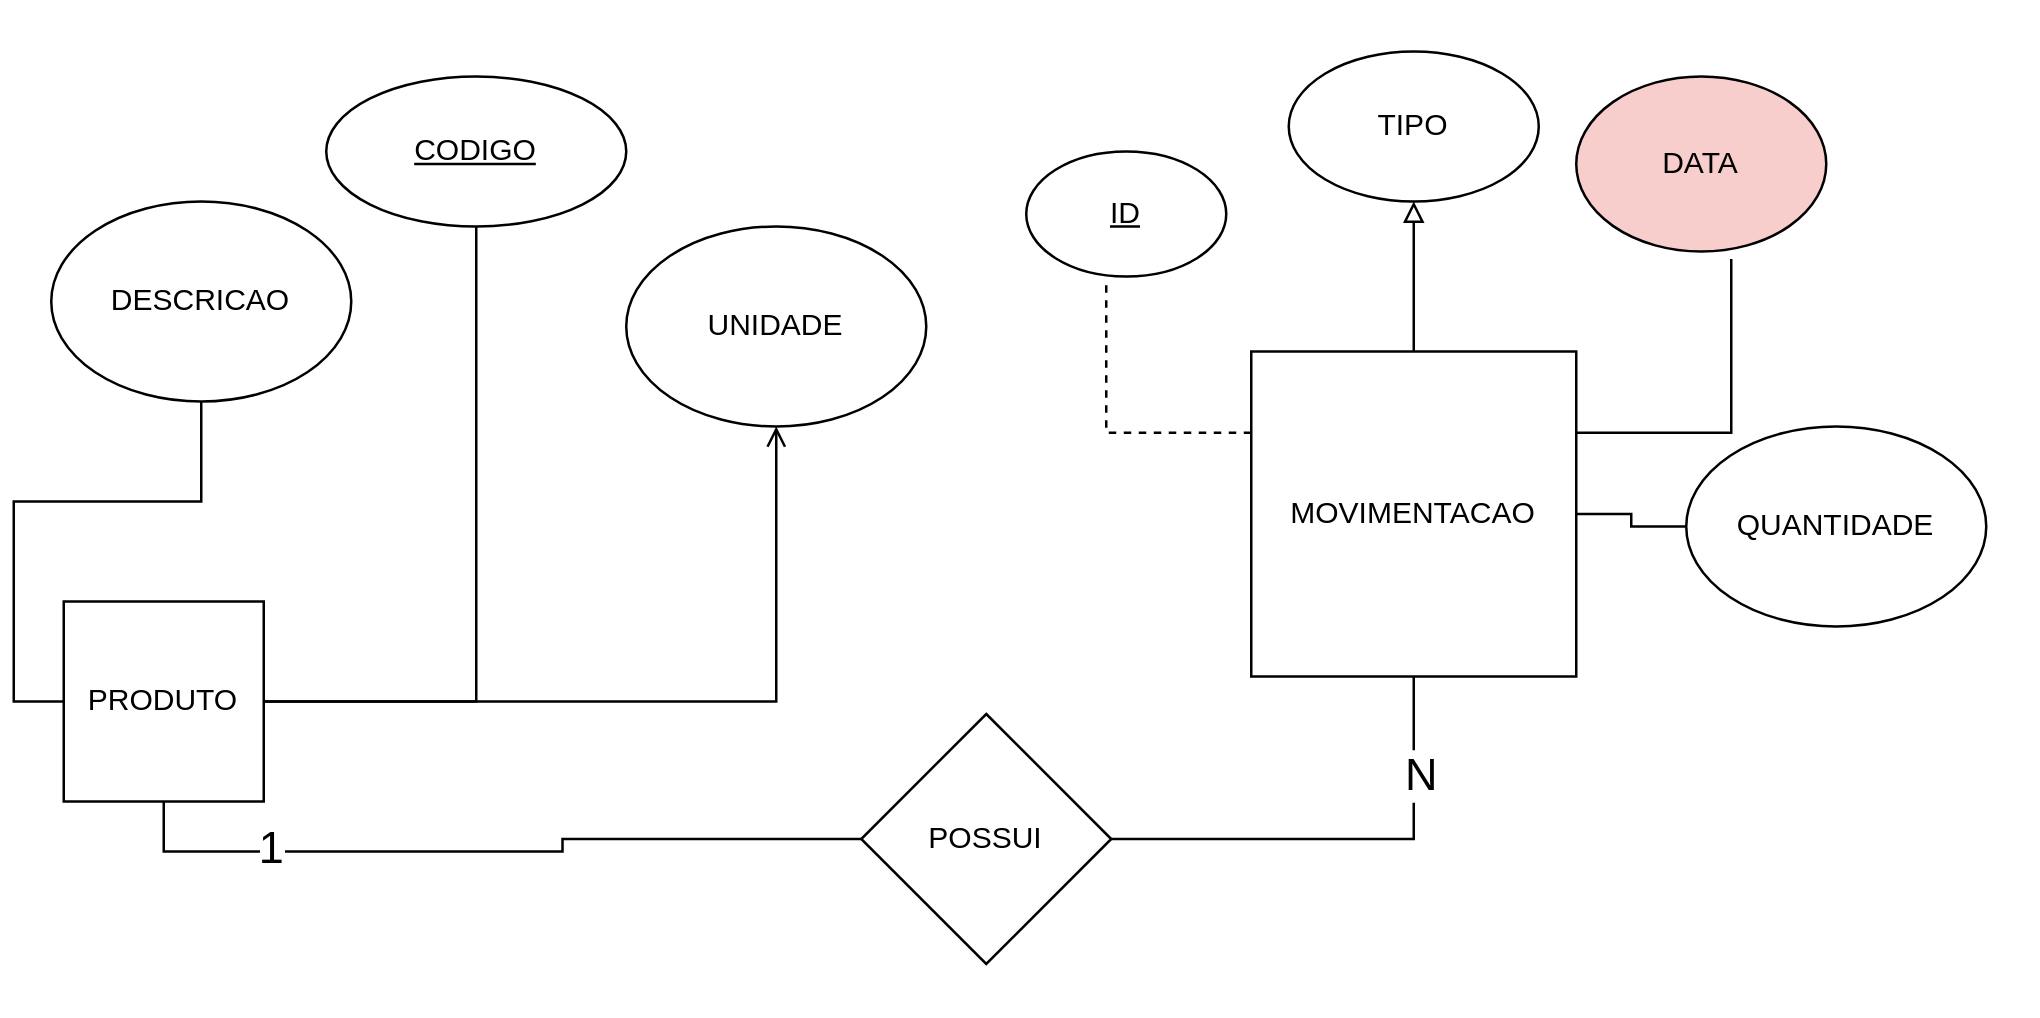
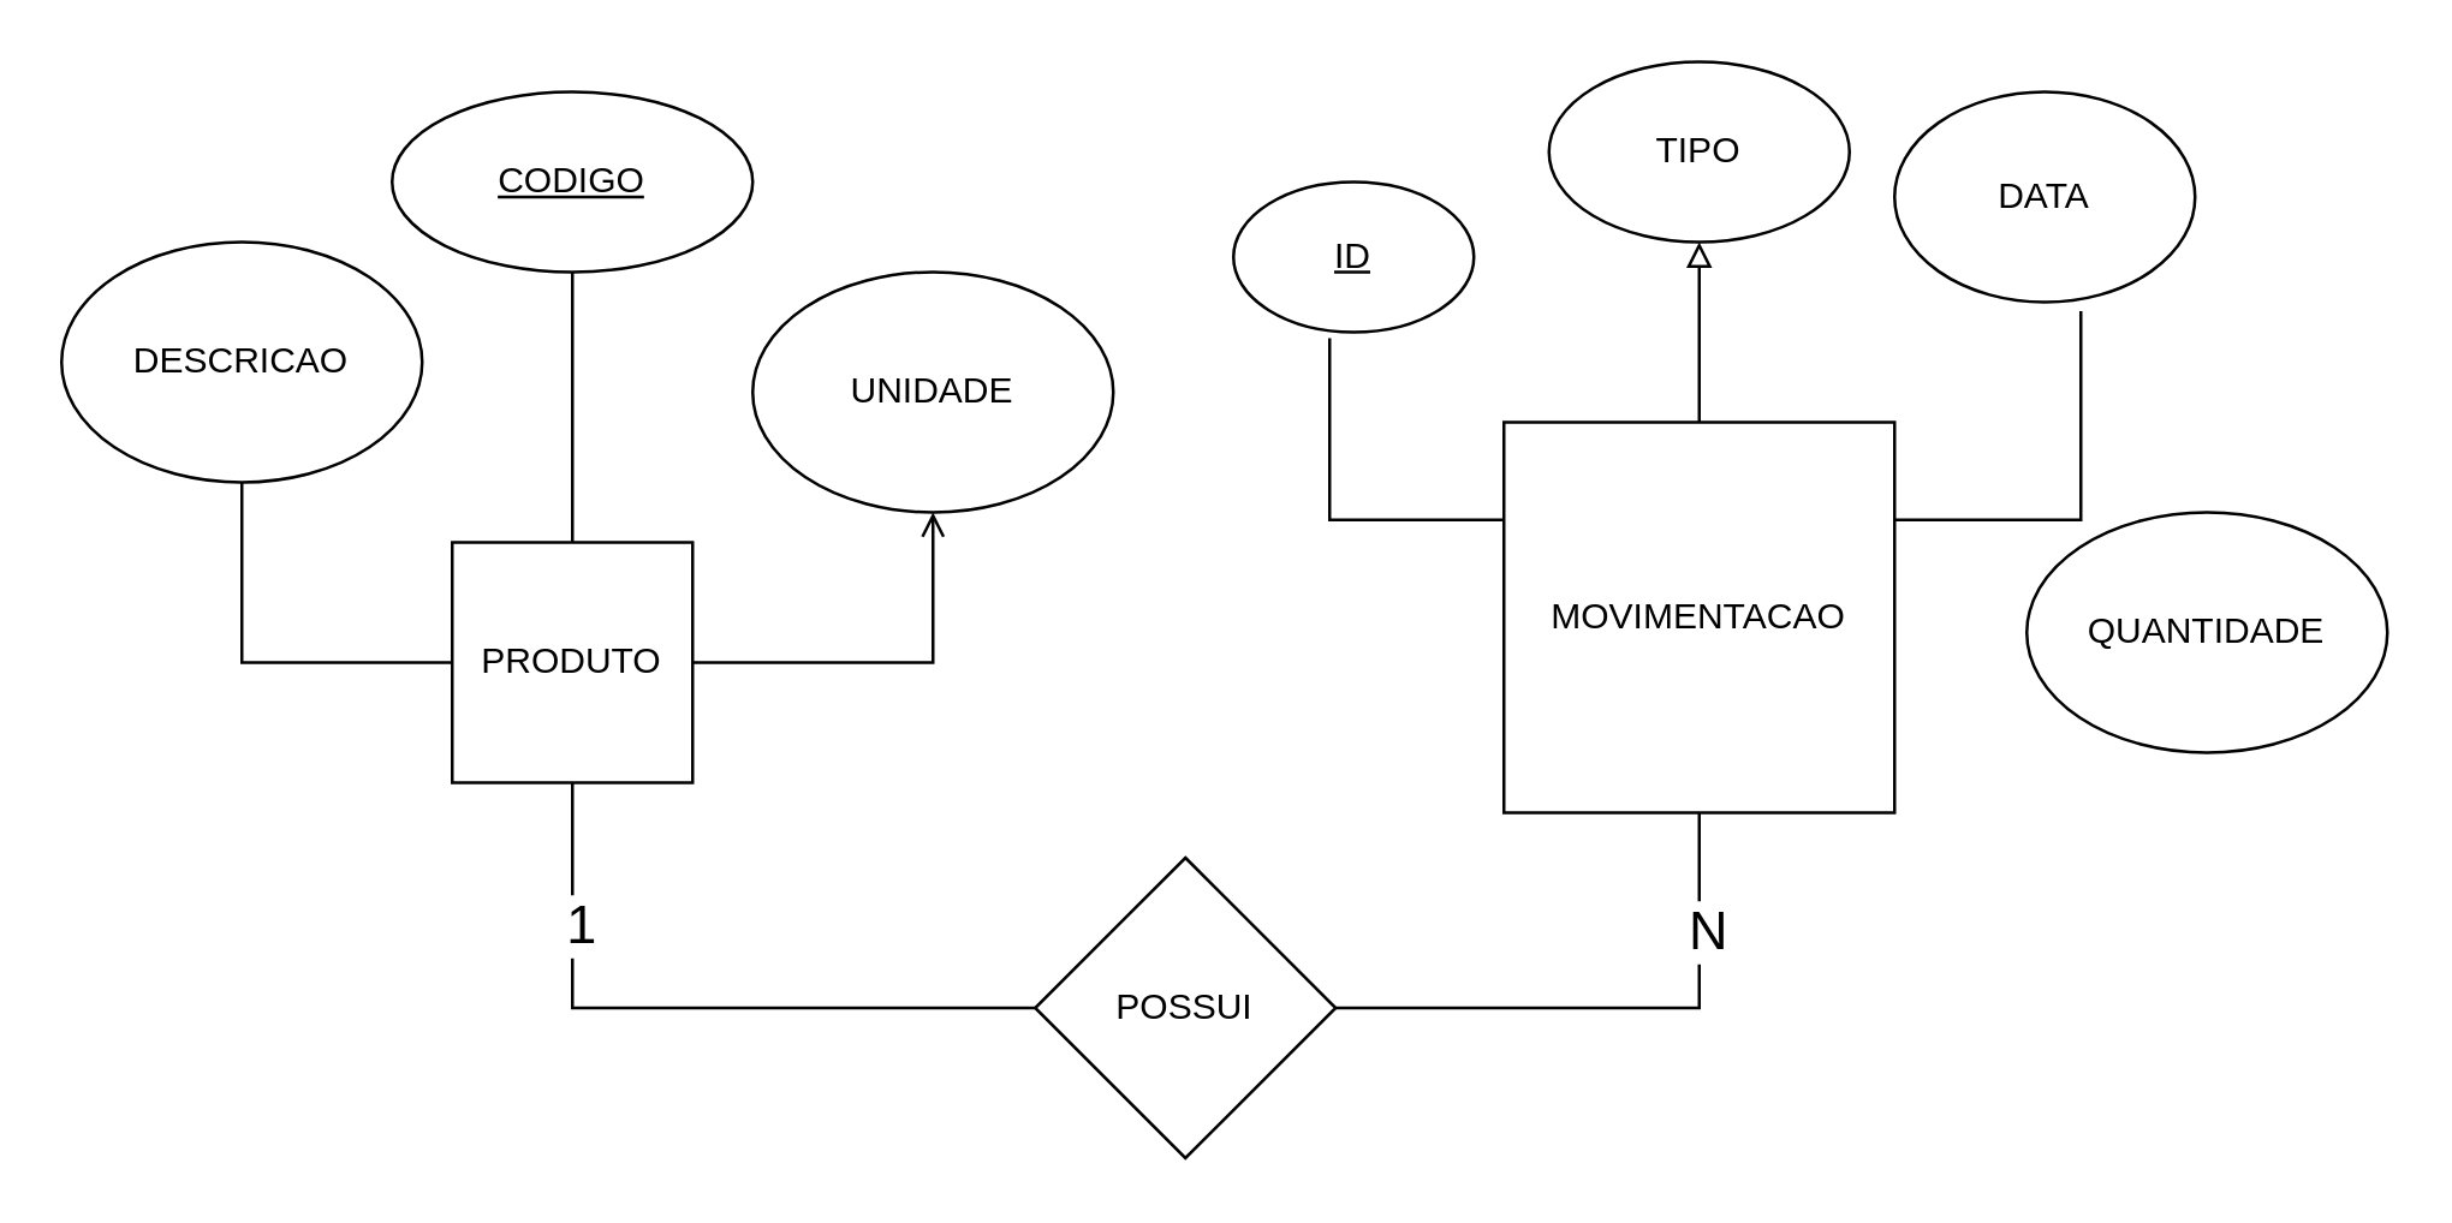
- <mxCell id="18" value="DATA" style="ellipse;whiteSpace=wrap;html=1;fillColor=#f8cecc;" vertex="1" parent="1"><mxGeometry x="630" y="30" width="100" height="70" as="geometry" /></mxCell>
+ <mxCell id="18" value="DATA" style="ellipse;whiteSpace=wrap;html=1;" vertex="1" parent="1"><mxGeometry x="630" y="30" width="100" height="70" as="geometry" /></mxCell>
- <mxCell id="13" style="edgeStyle=orthogonalEdgeStyle;rounded=0;orthogonalLoop=1;jettySize=auto;html=1;exitX=0;exitY=0.25;exitDx=0;exitDy=0;entryX=0.4;entryY=1.04;entryDx=0;entryDy=0;entryPerimeter=0;endArrow=none;endFill=0;dashed=1;" edge="1" parent="1" source="15" target="16"><mxGeometry relative="1" as="geometry" /></mxCell>
+ <mxCell id="13" style="edgeStyle=orthogonalEdgeStyle;rounded=0;orthogonalLoop=1;jettySize=auto;html=1;exitX=0;exitY=0.25;exitDx=0;exitDy=0;entryX=0.4;entryY=1.04;entryDx=0;entryDy=0;entryPerimeter=0;endArrow=none;endFill=0;" edge="1" parent="1" source="15" target="16"><mxGeometry relative="1" as="geometry" /></mxCell>
- <mxCell id="14" style="edgeStyle=orthogonalEdgeStyle;rounded=0;orthogonalLoop=1;jettySize=auto;html=1;exitX=1;exitY=0.5;exitDx=0;exitDy=0;entryX=0;entryY=0.5;entryDx=0;entryDy=0;endArrow=none;endFill=0;" edge="1" parent="1" source="15" target="19"><mxGeometry relative="1" as="geometry" /></mxCell>
- <mxCell id="7" value="PRODUTO" style="whiteSpace=wrap;html=1;aspect=fixed;" vertex="1" parent="1"><mxGeometry x="25" y="240" width="80" height="80" as="geometry" /></mxCell>
+ <mxCell id="7" value="PRODUTO" style="whiteSpace=wrap;html=1;aspect=fixed;" vertex="1" parent="1"><mxGeometry x="150" y="180" width="80" height="80" as="geometry" /></mxCell>
